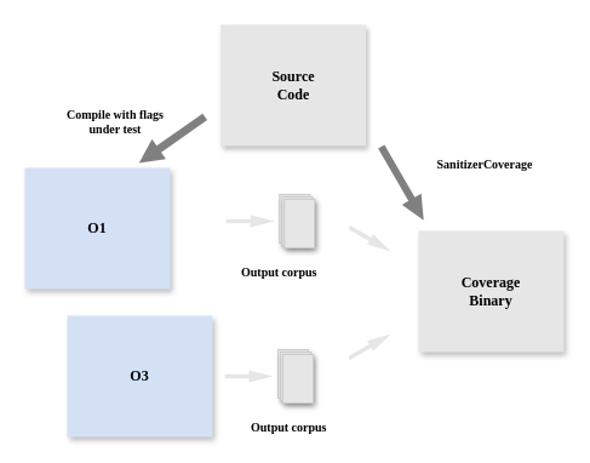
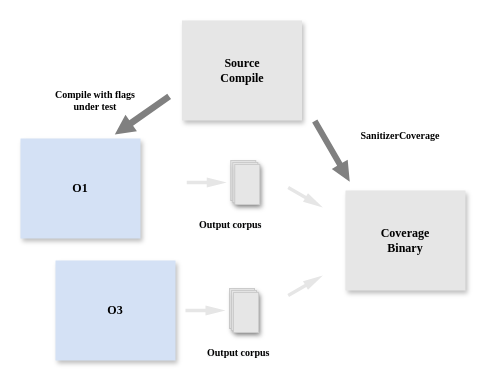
- <mxCell id="17" value="&lt;b style=&quot;font-size: 12px;&quot;&gt;Source&lt;br&gt;Code&lt;br&gt;&lt;/b&gt;" style="rounded=0;whiteSpace=wrap;html=1;fontFamily=Lucida Console;fontSize=6;strokeColor=none;fillColor=#E6E6E6;shadow=1;" vertex="1" parent="1"><mxGeometry x="181.5" y="20" width="120" height="100" as="geometry" /></mxCell>
+ <mxCell id="17" value="&lt;b style=&quot;font-size: 12px;&quot;&gt;Source&lt;br&gt;Compile&lt;br&gt;&lt;/b&gt;" style="rounded=0;whiteSpace=wrap;html=1;fontFamily=Lucida Console;fontSize=6;strokeColor=none;fillColor=#E6E6E6;shadow=1;" vertex="1" parent="1"><mxGeometry x="181.5" y="20" width="120" height="100" as="geometry" /></mxCell>
